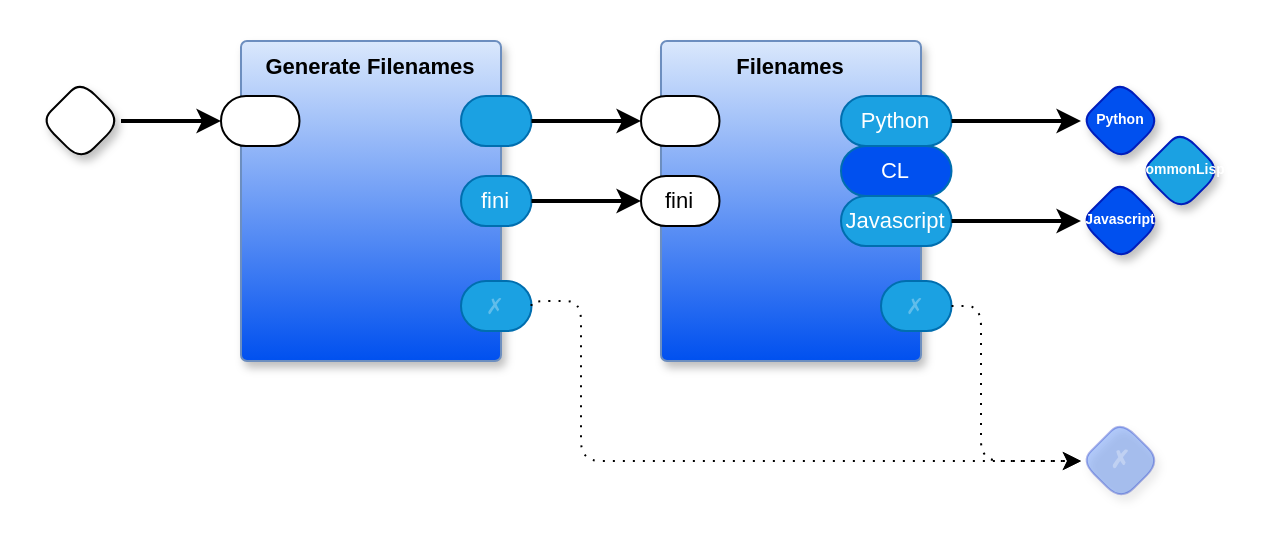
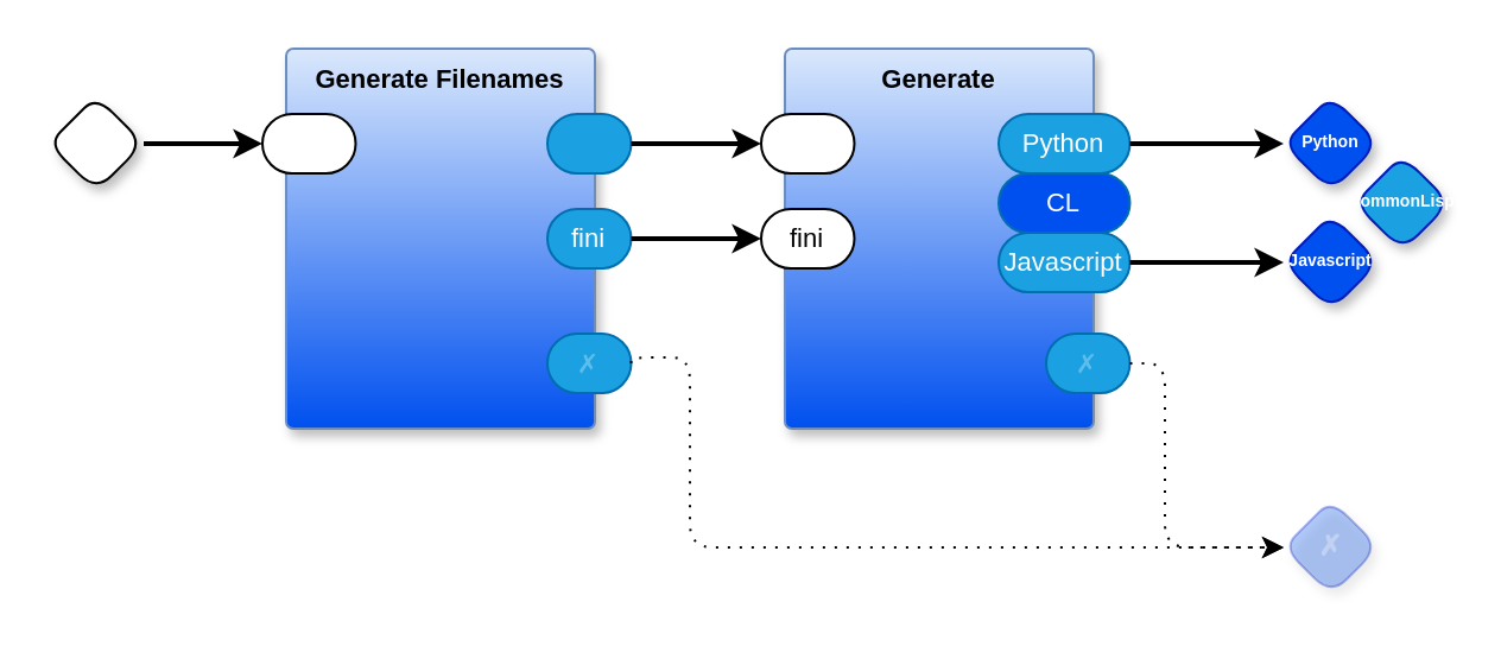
- <mxCell id="13" value="Filenames" style="rounded=1;sketch=0;container=1;recursiveResize=0;verticalAlign=top;arcSize=6;fontStyle=1;autosize=0;points=[];absoluteArcSize=1;shadow=1;strokeColor=#6c8ebf;fillColor=#DAE8FC;fontFamily=Helvetica;fontSize=11;labelBackgroundColor=none;gradientColor=#0050EF;" parent="1" vertex="1"><mxGeometry x="330" y="20" width="130" height="160" as="geometry"><mxRectangle x="-98" y="-1230" width="99" height="26" as="alternateBounds" /></mxGeometry></mxCell>
+ <mxCell id="13" value="Generate" style="rounded=1;sketch=0;container=1;recursiveResize=0;verticalAlign=top;arcSize=6;fontStyle=1;autosize=0;points=[];absoluteArcSize=1;shadow=1;strokeColor=#6c8ebf;fillColor=#DAE8FC;fontFamily=Helvetica;fontSize=11;labelBackgroundColor=none;gradientColor=#0050EF;" parent="1" vertex="1"><mxGeometry x="330" y="20" width="130" height="160" as="geometry"><mxRectangle x="-98" y="-1230" width="99" height="26" as="alternateBounds" /></mxGeometry></mxCell>
